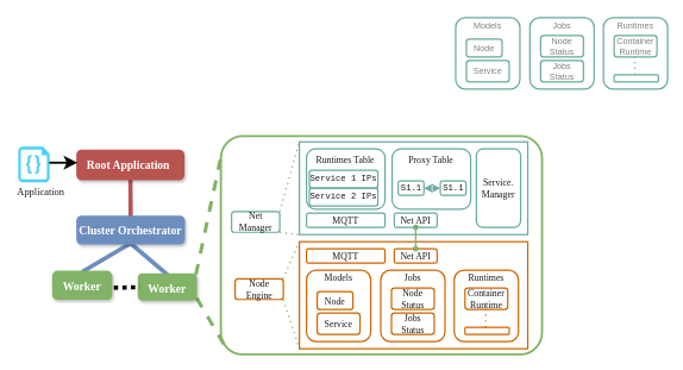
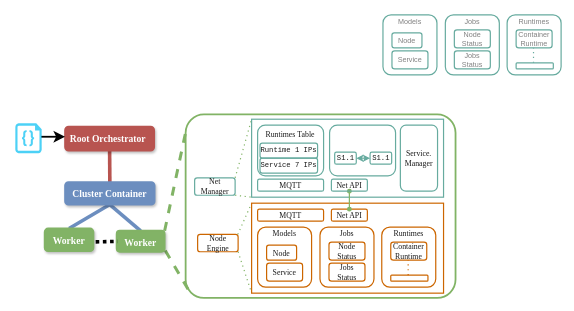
- <mxCell id="45" value="Proxy Table" style="text;html=1;strokeColor=none;fillColor=none;align=center;verticalAlign=middle;whiteSpace=wrap;rounded=0;fontColor=#1A1A1A;strokeWidth=2;fontFamily=CMU Sans Serif;fontSize=13;" parent="1" vertex="1"><mxGeometry x="563" y="208" width="81" height="30" as="geometry" /></mxCell>
- <mxCell id="63" value="&lt;b style=&quot;color: rgb(0 , 0 , 0)&quot;&gt;&lt;font color=&quot;#ffffff&quot; style=&quot;font-size: 16px;&quot;&gt;Root Application&lt;/font&gt;&lt;/b&gt;" style="text;html=1;strokeColor=none;fillColor=none;align=center;verticalAlign=middle;whiteSpace=wrap;rounded=0;sketch=0;fontColor=#FFFFFF;fontFamily=CMU Sans Serif;" vertex="1" parent="1"><mxGeometry x="103.25" y="214.75" width="153.25" height="30" as="geometry" /></mxCell>
+ <mxCell id="63" value="&lt;b style=&quot;color: rgb(0 , 0 , 0)&quot;&gt;&lt;font color=&quot;#ffffff&quot; style=&quot;font-size: 16px;&quot;&gt;Root Orchestrator&lt;/font&gt;&lt;/b&gt;" style="text;html=1;strokeColor=none;fillColor=none;align=center;verticalAlign=middle;whiteSpace=wrap;rounded=0;sketch=0;fontColor=#FFFFFF;fontFamily=CMU Sans Serif;" vertex="1" parent="1"><mxGeometry x="103.25" y="214.75" width="153.25" height="30" as="geometry" /></mxCell>
- <mxCell id="47" value="Service 1 IPs" style="rounded=1;whiteSpace=wrap;html=1;strokeColor=#67AB9F;fontColor=#1A1A1A;fillColor=none;fontFamily=Courier New;strokeWidth=2;fontSize=12;" parent="1" vertex="1"><mxGeometry x="433" y="237.75" width="96" height="25" as="geometry" /></mxCell>
+ <mxCell id="47" value="Runtime 1 IPs" style="rounded=1;whiteSpace=wrap;html=1;strokeColor=#67AB9F;fontColor=#1A1A1A;fillColor=none;fontFamily=Courier New;strokeWidth=2;fontSize=12;" parent="1" vertex="1"><mxGeometry x="433" y="237.75" width="96" height="25" as="geometry" /></mxCell>
- <mxCell id="68" value="&lt;font style=&quot;font-size: 14px;&quot;&gt;Application&lt;/font&gt;" style="text;html=1;strokeColor=none;fillColor=none;align=center;verticalAlign=middle;whiteSpace=wrap;rounded=0;glass=0;sketch=0;fontFamily=CMU Sans Serif;fontColor=#1A1A1A;opacity=70;labelBackgroundColor=none;" vertex="1" parent="1"><mxGeometry x="20" y="254.75" width="74" height="30" as="geometry" /></mxCell>
- <mxCell id="48" value="Service 2 IPs" style="rounded=1;whiteSpace=wrap;html=1;strokeColor=#67AB9F;fontColor=#1A1A1A;fillColor=none;fontFamily=Courier New;strokeWidth=2;fontSize=12;" parent="1" vertex="1"><mxGeometry x="433" y="262.75" width="96" height="25" as="geometry" /></mxCell>
+ <mxCell id="48" value="Service 7 IPs" style="rounded=1;whiteSpace=wrap;html=1;strokeColor=#67AB9F;fontColor=#1A1A1A;fillColor=none;fontFamily=Courier New;strokeWidth=2;fontSize=12;" parent="1" vertex="1"><mxGeometry x="433" y="262.75" width="96" height="25" as="geometry" /></mxCell>
- <mxCell id="64" value="&lt;b style=&quot;color: rgb(0 , 0 , 0)&quot;&gt;&lt;font color=&quot;#ffffff&quot; style=&quot;font-size: 16px;&quot;&gt;Cluster Orchestrator&lt;/font&gt;&lt;/b&gt;" style="text;html=1;strokeColor=none;fillColor=none;align=center;verticalAlign=middle;whiteSpace=wrap;rounded=0;sketch=0;fontColor=#FFFFFF;fontFamily=CMU Sans Serif;" vertex="1" parent="1"><mxGeometry x="90" y="306.5" width="185" height="30" as="geometry" /></mxCell>
+ <mxCell id="64" value="&lt;b style=&quot;color: rgb(0 , 0 , 0)&quot;&gt;&lt;font color=&quot;#ffffff&quot; style=&quot;font-size: 16px;&quot;&gt;Cluster Container&lt;/font&gt;&lt;/b&gt;" style="text;html=1;strokeColor=none;fillColor=none;align=center;verticalAlign=middle;whiteSpace=wrap;rounded=0;sketch=0;fontColor=#FFFFFF;fontFamily=CMU Sans Serif;" vertex="1" parent="1"><mxGeometry x="90" y="306.5" width="185" height="30" as="geometry" /></mxCell>
